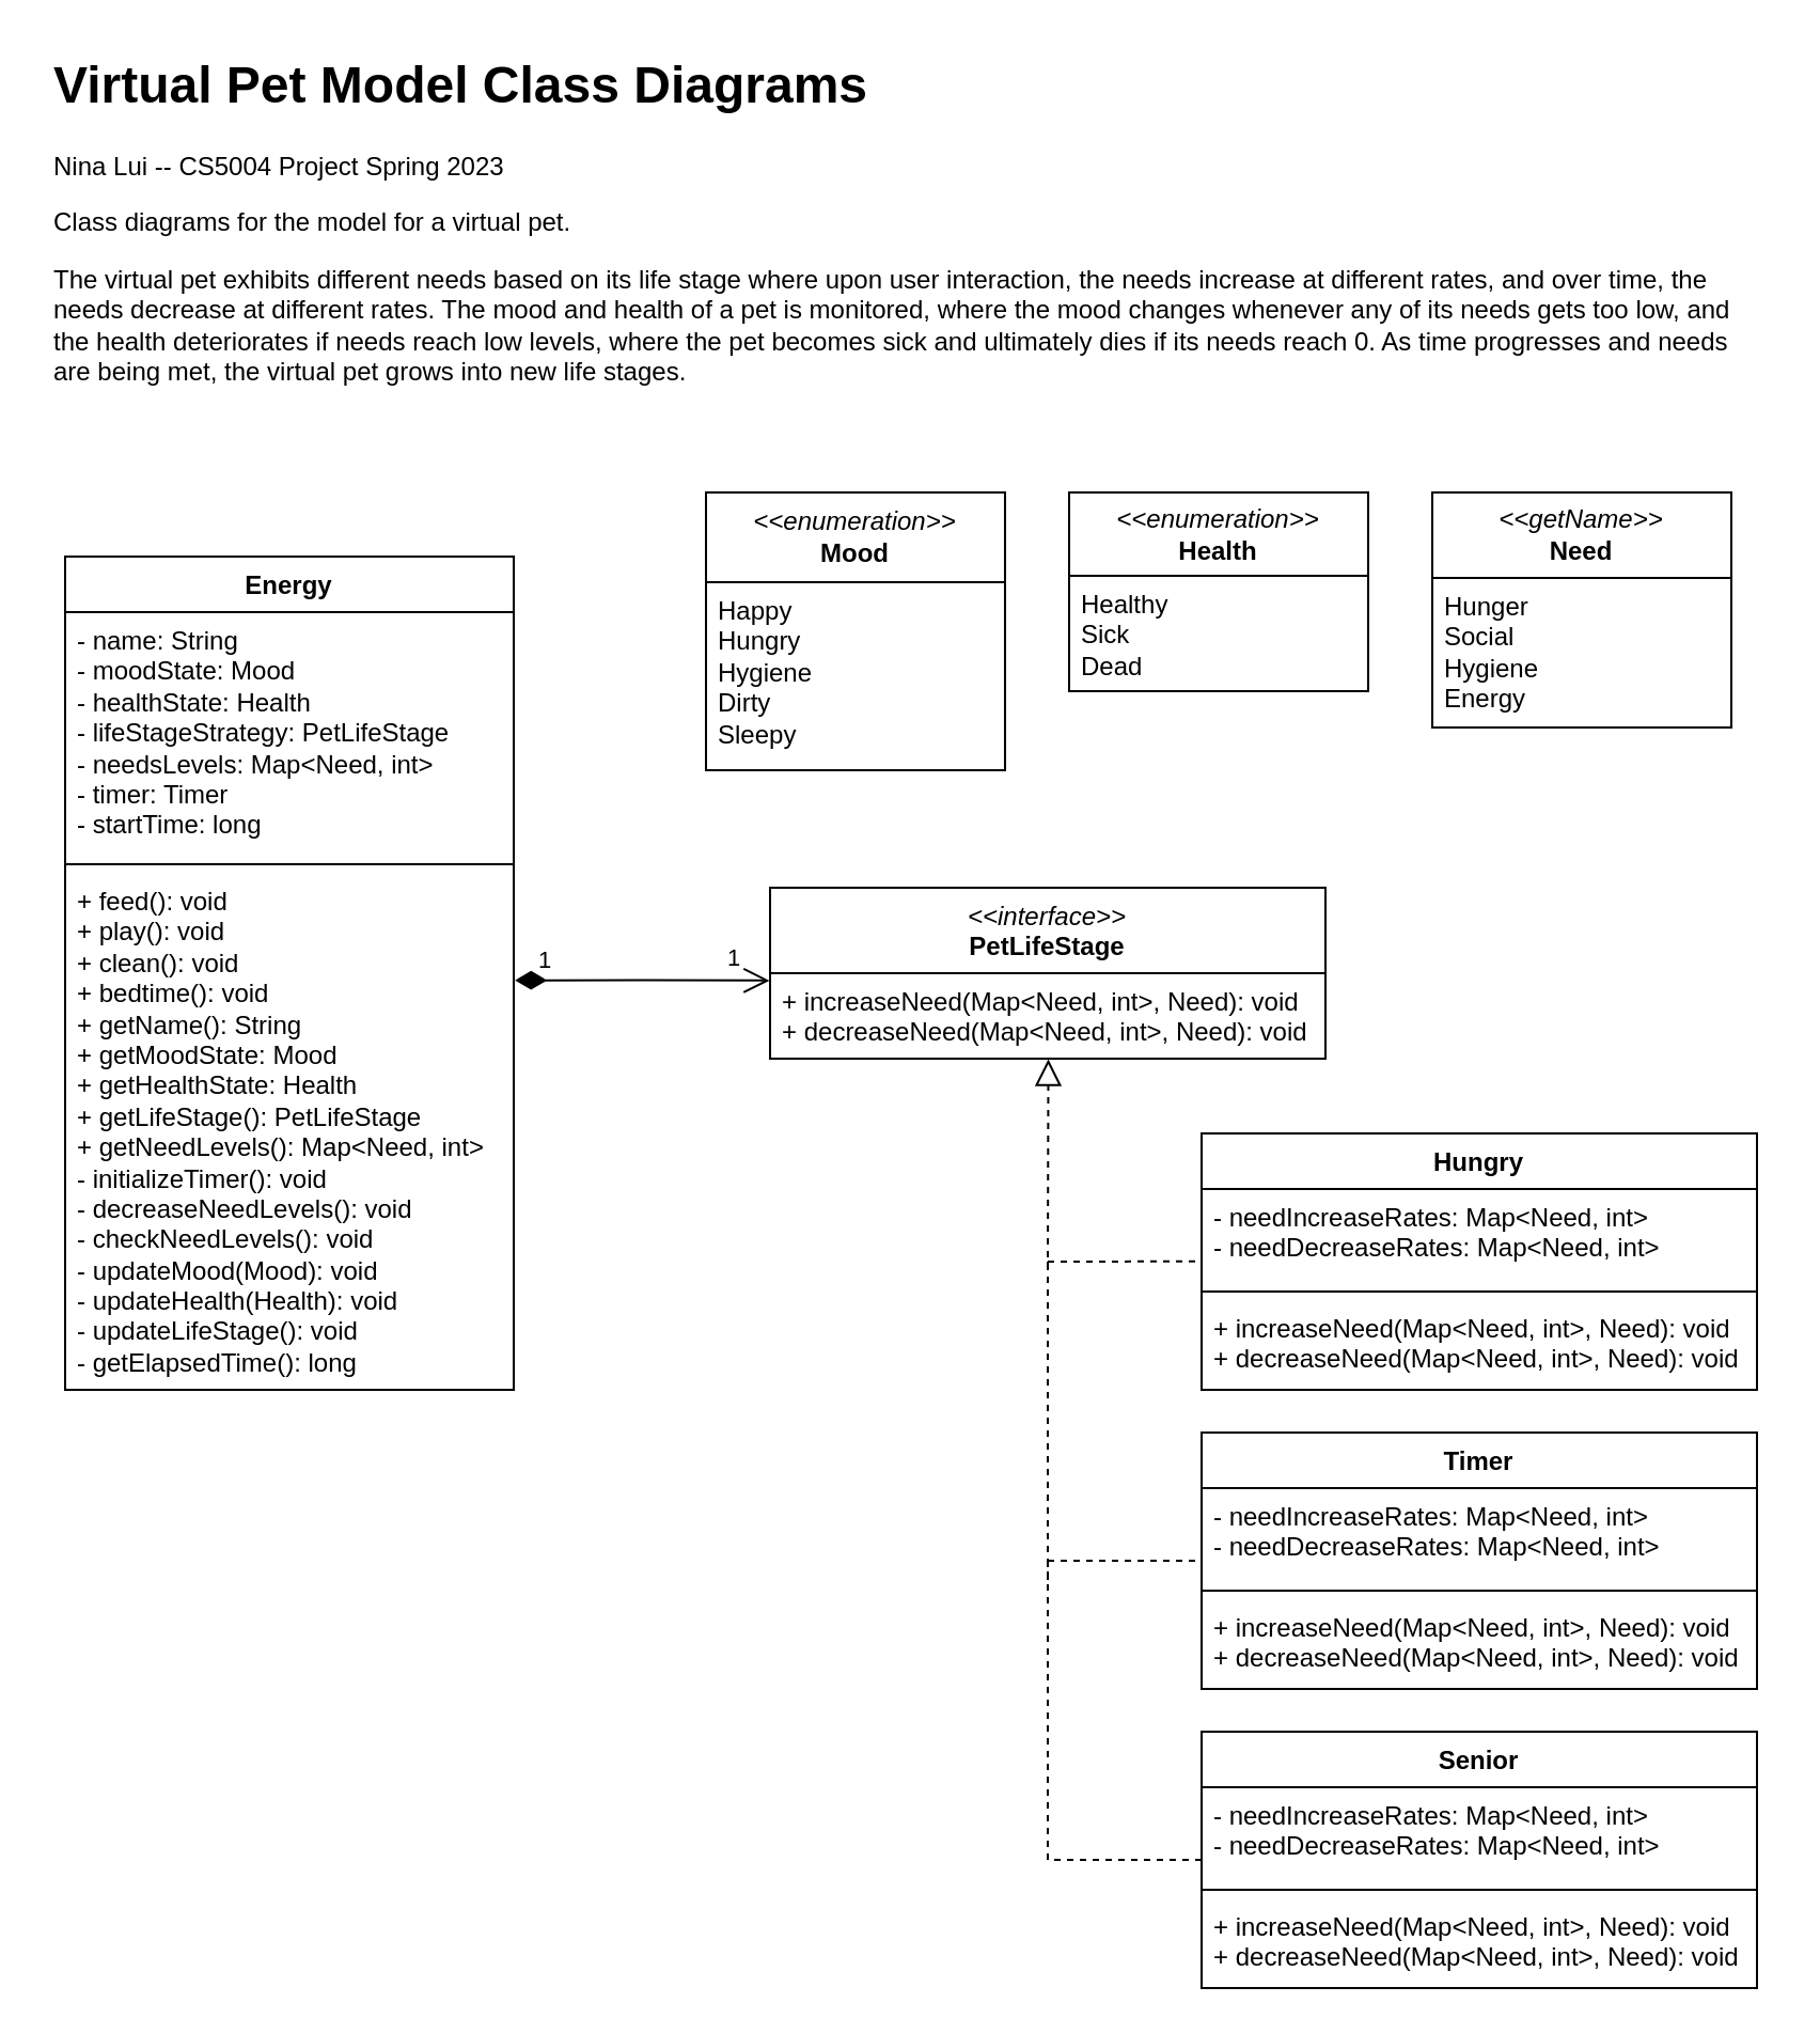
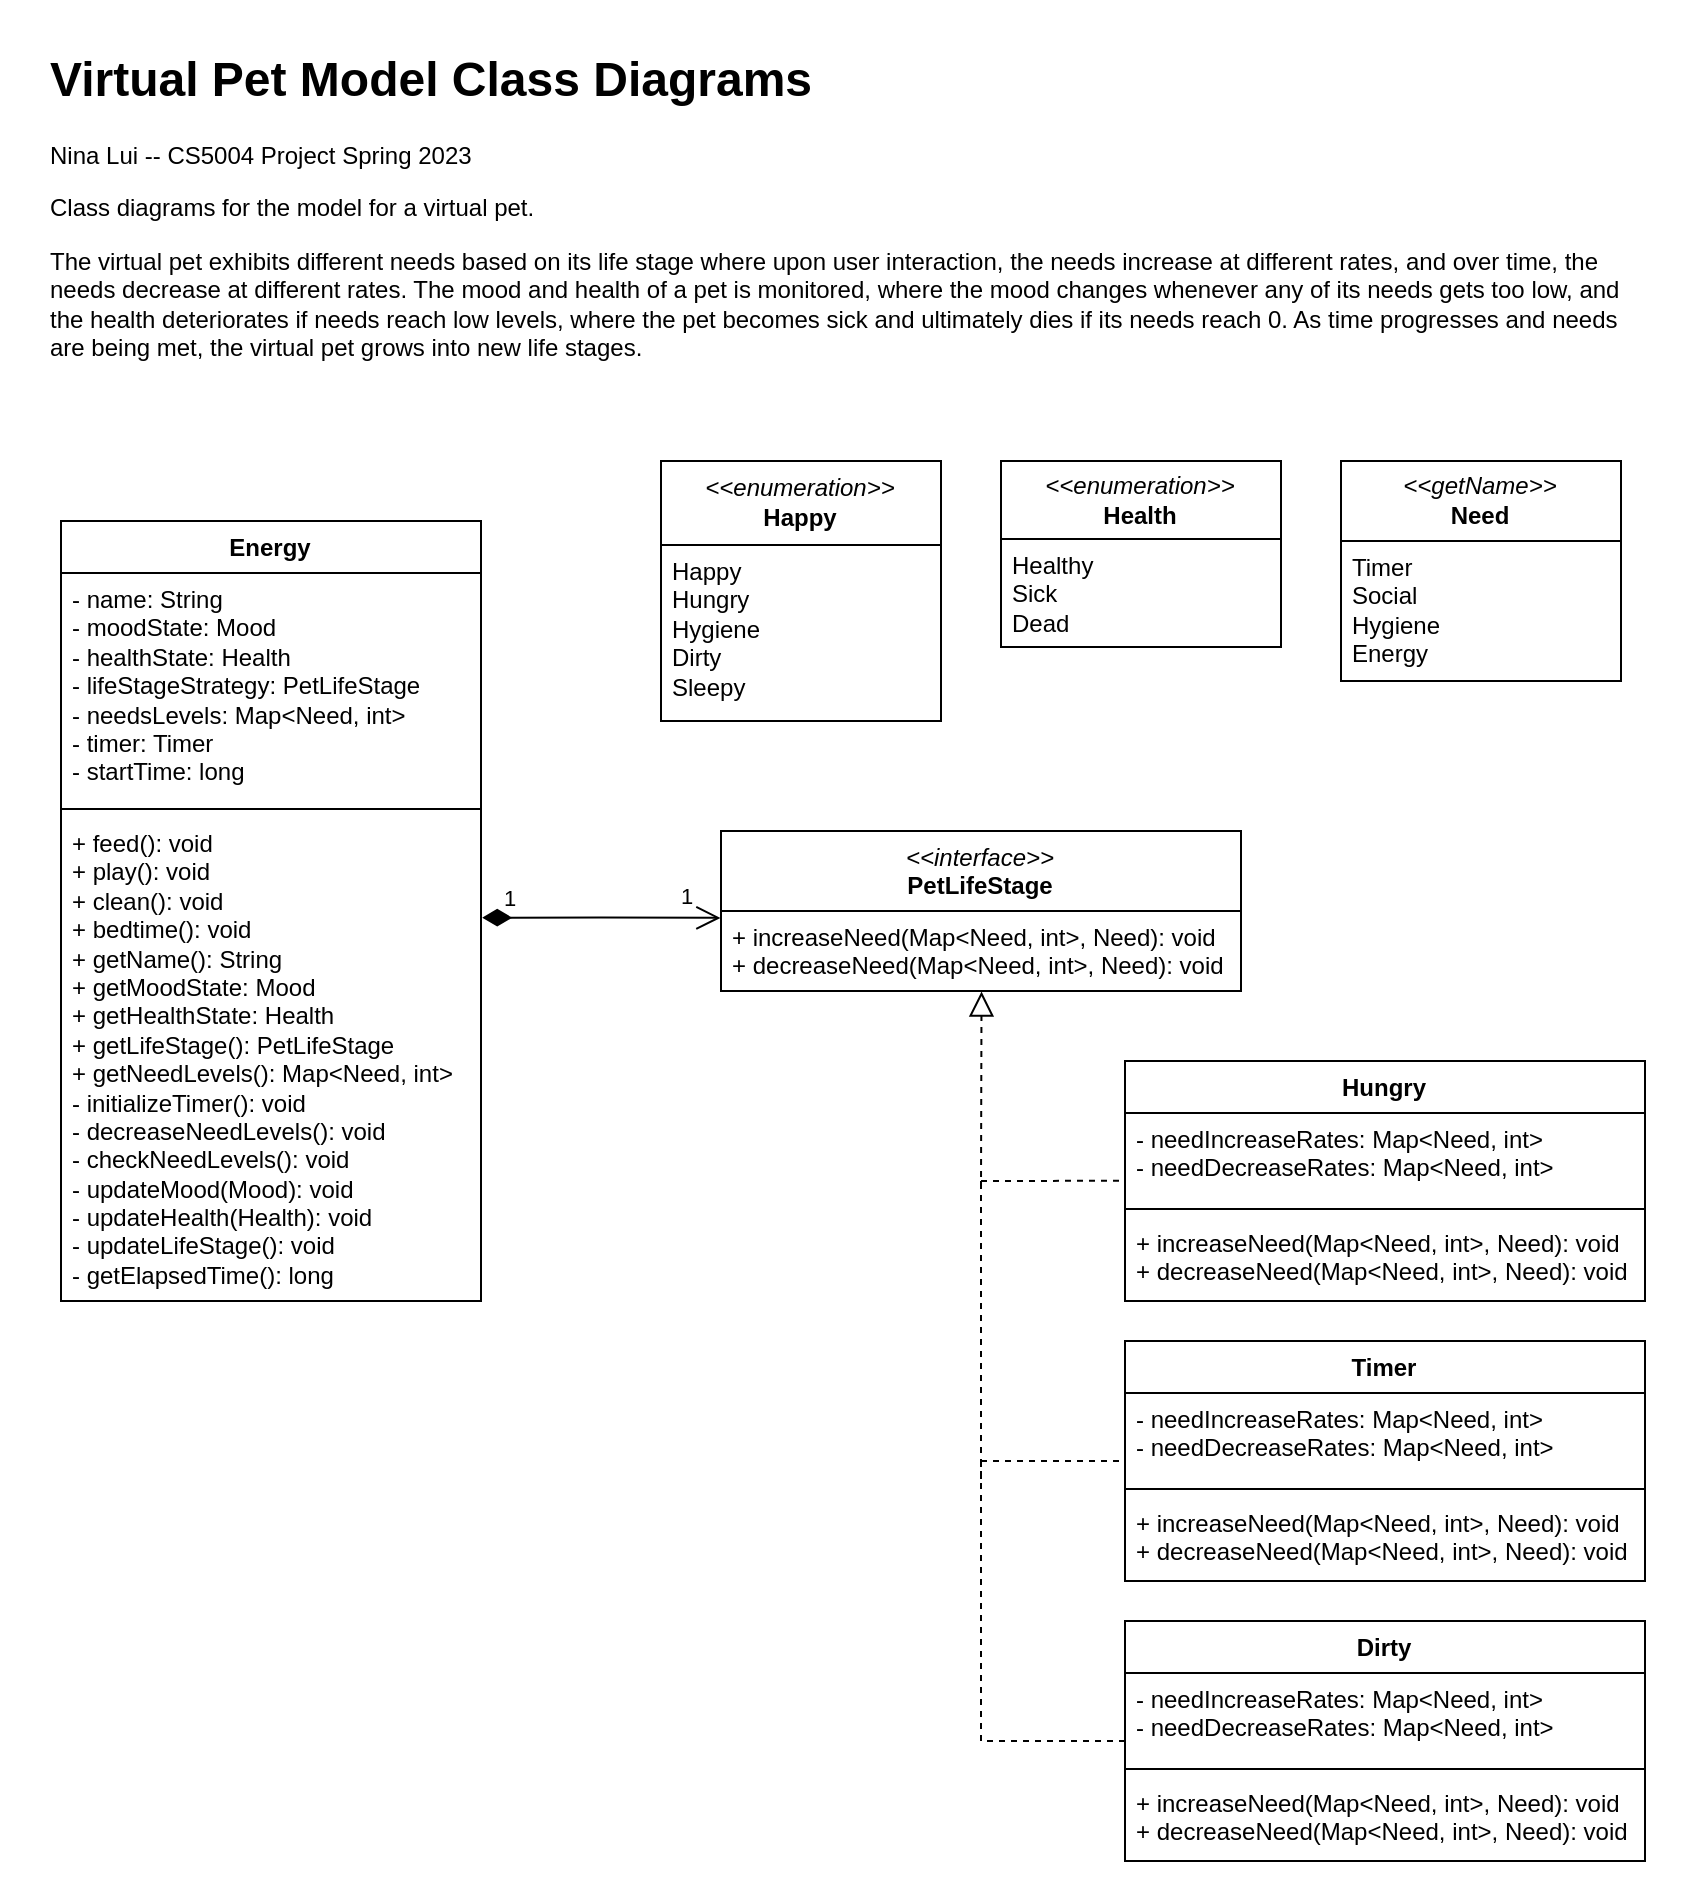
- <mxCell id="6" value="&lt;div&gt;&lt;div&gt;&lt;i style=&quot;font-weight: normal;&quot;&gt;&amp;lt;&amp;lt;enumeration&amp;gt;&amp;gt;&lt;/i&gt;&lt;/div&gt;&lt;/div&gt;&lt;div&gt;&lt;b&gt;Mood&lt;/b&gt;&lt;/div&gt;" style="swimlane;fontStyle=0;childLayout=stackLayout;horizontal=1;startSize=42;fillColor=none;horizontalStack=0;resizeParent=1;resizeParentMax=0;resizeLast=0;collapsible=1;marginBottom=0;whiteSpace=wrap;html=1;" parent="1" vertex="1"><mxGeometry x="330" y="230" width="140" height="130" as="geometry" /></mxCell>
+ <mxCell id="6" value="&lt;div&gt;&lt;div&gt;&lt;i style=&quot;font-weight: normal;&quot;&gt;&amp;lt;&amp;lt;enumeration&amp;gt;&amp;gt;&lt;/i&gt;&lt;/div&gt;&lt;/div&gt;&lt;div&gt;&lt;b&gt;Happy&lt;/b&gt;&lt;/div&gt;" style="swimlane;fontStyle=0;childLayout=stackLayout;horizontal=1;startSize=42;fillColor=none;horizontalStack=0;resizeParent=1;resizeParentMax=0;resizeLast=0;collapsible=1;marginBottom=0;whiteSpace=wrap;html=1;" parent="1" vertex="1"><mxGeometry x="330" y="230" width="140" height="130" as="geometry" /></mxCell>
- <mxCell id="13" value="&lt;div&gt;Hunger&lt;/div&gt;&lt;div&gt;Social&lt;/div&gt;&lt;div&gt;Hygiene&lt;/div&gt;&lt;div&gt;Energy&lt;br&gt;&lt;/div&gt;" style="text;strokeColor=none;fillColor=none;align=left;verticalAlign=top;spacingLeft=4;spacingRight=4;overflow=hidden;rotatable=0;points=[[0,0.5],[1,0.5]];portConstraint=eastwest;whiteSpace=wrap;html=1;" parent="12" vertex="1"><mxGeometry y="40" width="140" height="70" as="geometry" /></mxCell>
+ <mxCell id="13" value="&lt;div&gt;Timer&lt;/div&gt;&lt;div&gt;Social&lt;/div&gt;&lt;div&gt;Hygiene&lt;/div&gt;&lt;div&gt;Energy&lt;br&gt;&lt;/div&gt;" style="text;strokeColor=none;fillColor=none;align=left;verticalAlign=top;spacingLeft=4;spacingRight=4;overflow=hidden;rotatable=0;points=[[0,0.5],[1,0.5]];portConstraint=eastwest;whiteSpace=wrap;html=1;" parent="12" vertex="1"><mxGeometry y="40" width="140" height="70" as="geometry" /></mxCell>
- <mxCell id="22" value="Senior" style="swimlane;fontStyle=1;align=center;verticalAlign=top;childLayout=stackLayout;horizontal=1;startSize=26;horizontalStack=0;resizeParent=1;resizeParentMax=0;resizeLast=0;collapsible=1;marginBottom=0;whiteSpace=wrap;html=1;" parent="1" vertex="1"><mxGeometry x="562" y="810" width="260" height="120" as="geometry" /></mxCell>
+ <mxCell id="22" value="Dirty" style="swimlane;fontStyle=1;align=center;verticalAlign=top;childLayout=stackLayout;horizontal=1;startSize=26;horizontalStack=0;resizeParent=1;resizeParentMax=0;resizeLast=0;collapsible=1;marginBottom=0;whiteSpace=wrap;html=1;" parent="1" vertex="1"><mxGeometry x="562" y="810" width="260" height="120" as="geometry" /></mxCell>
